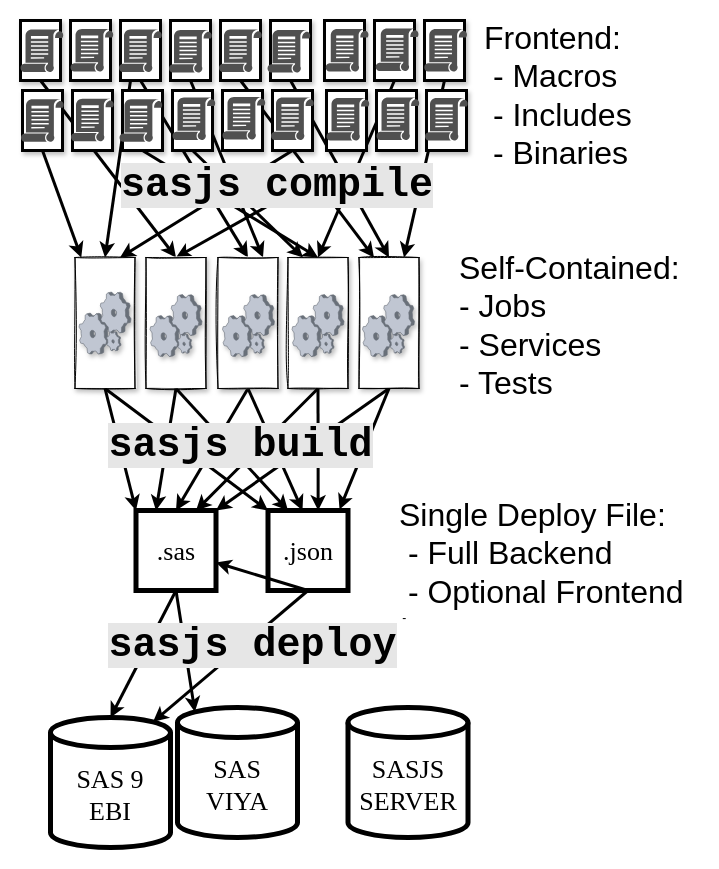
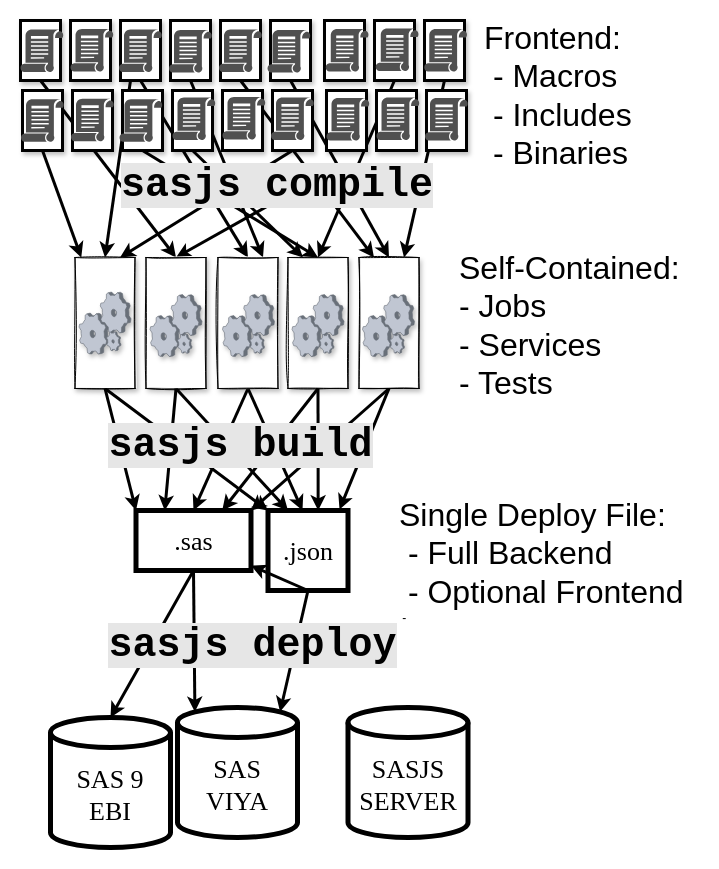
- <mxCell id="35" value="&lt;font face=&quot;Verdana&quot; style=&quot;font-size: 26px&quot;&gt;.sas&lt;/font&gt;" style="whiteSpace=wrap;html=1;aspect=fixed;rounded=0;shadow=0;glass=0;sketch=0;fontFamily=Courier New;fontSize=36;fontColor=#000000;fillColor=none;strokeColor=#000000;strokeWidth=5;" parent="1" vertex="1"><mxGeometry x="135.5" y="510" width="80" height="80" as="geometry" /></mxCell>
+ <mxCell id="35" value="&lt;font face=&quot;Verdana&quot; style=&quot;font-size: 26px&quot;&gt;.sas&lt;/font&gt;" style="whiteSpace=wrap;html=1;aspect=fixed;rounded=0;shadow=0;glass=0;sketch=0;fontFamily=Courier New;fontSize=36;fontColor=#000000;fillColor=none;strokeColor=#000000;strokeWidth=5;" parent="1" vertex="1"><mxGeometry x="135.5" y="510" width="115" height="60" as="geometry" /></mxCell>
- <mxCell id="37" style="edgeStyle=none;html=1;exitX=0.5;exitY=1;exitDx=0;exitDy=0;entryX=0.855;entryY=0;entryDx=0;entryDy=4.35;entryPerimeter=0;fontFamily=Verdana;fontSize=26;fontColor=none;strokeColor=#000000;strokeWidth=3;startArrow=none;" parent="1" source="39" target="40" edge="1"><mxGeometry relative="1" as="geometry" /></mxCell>
+ <mxCell id="36" style="edgeStyle=none;html=1;exitX=0.5;exitY=1;exitDx=0;exitDy=0;entryX=0.855;entryY=0;entryDx=0;entryDy=4.35;entryPerimeter=0;fontFamily=Verdana;fontSize=26;fontColor=none;strokeColor=#000000;strokeWidth=3;" parent="1" source="39" target="42" edge="1"><mxGeometry relative="1" as="geometry" /></mxCell>
